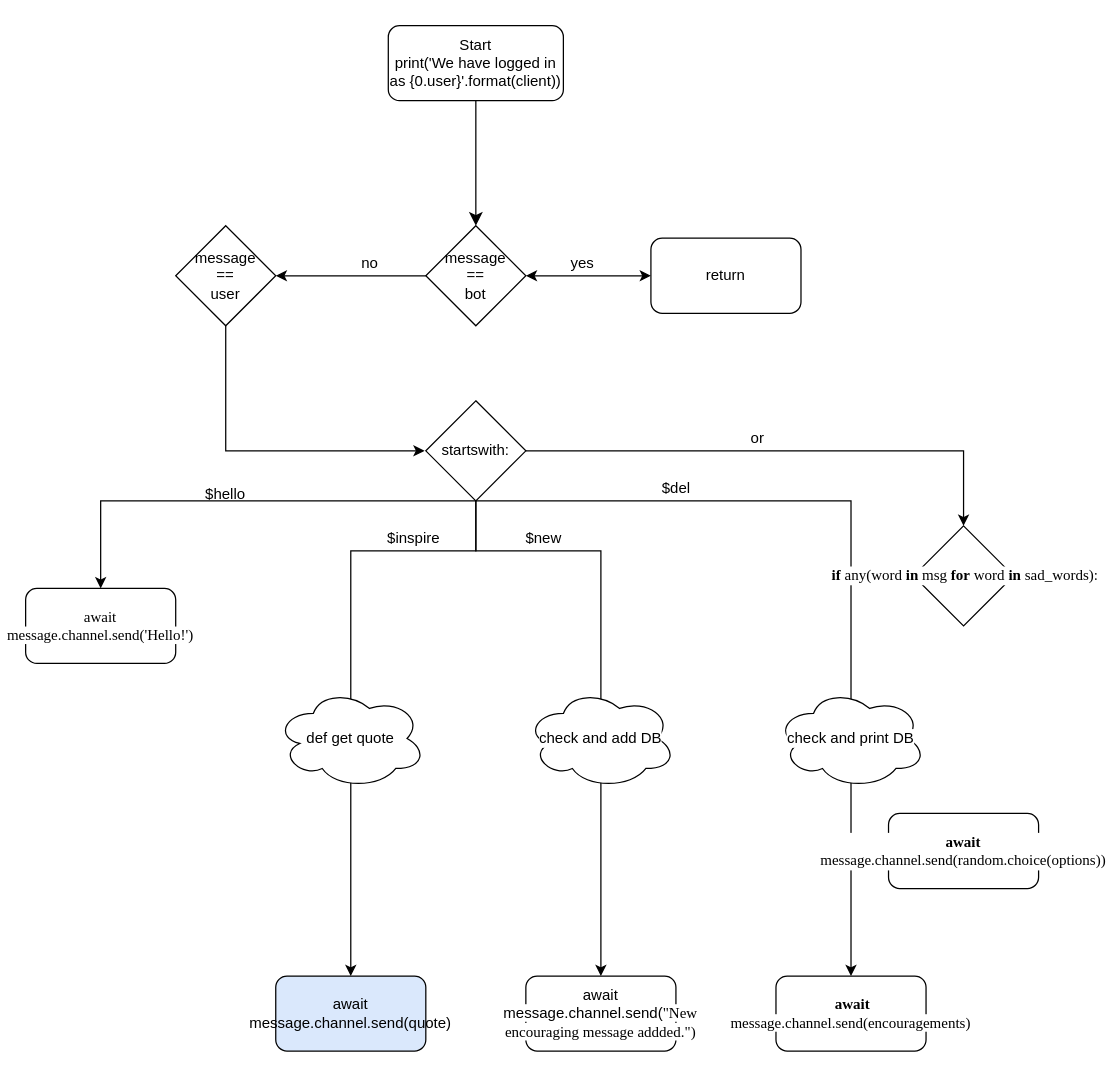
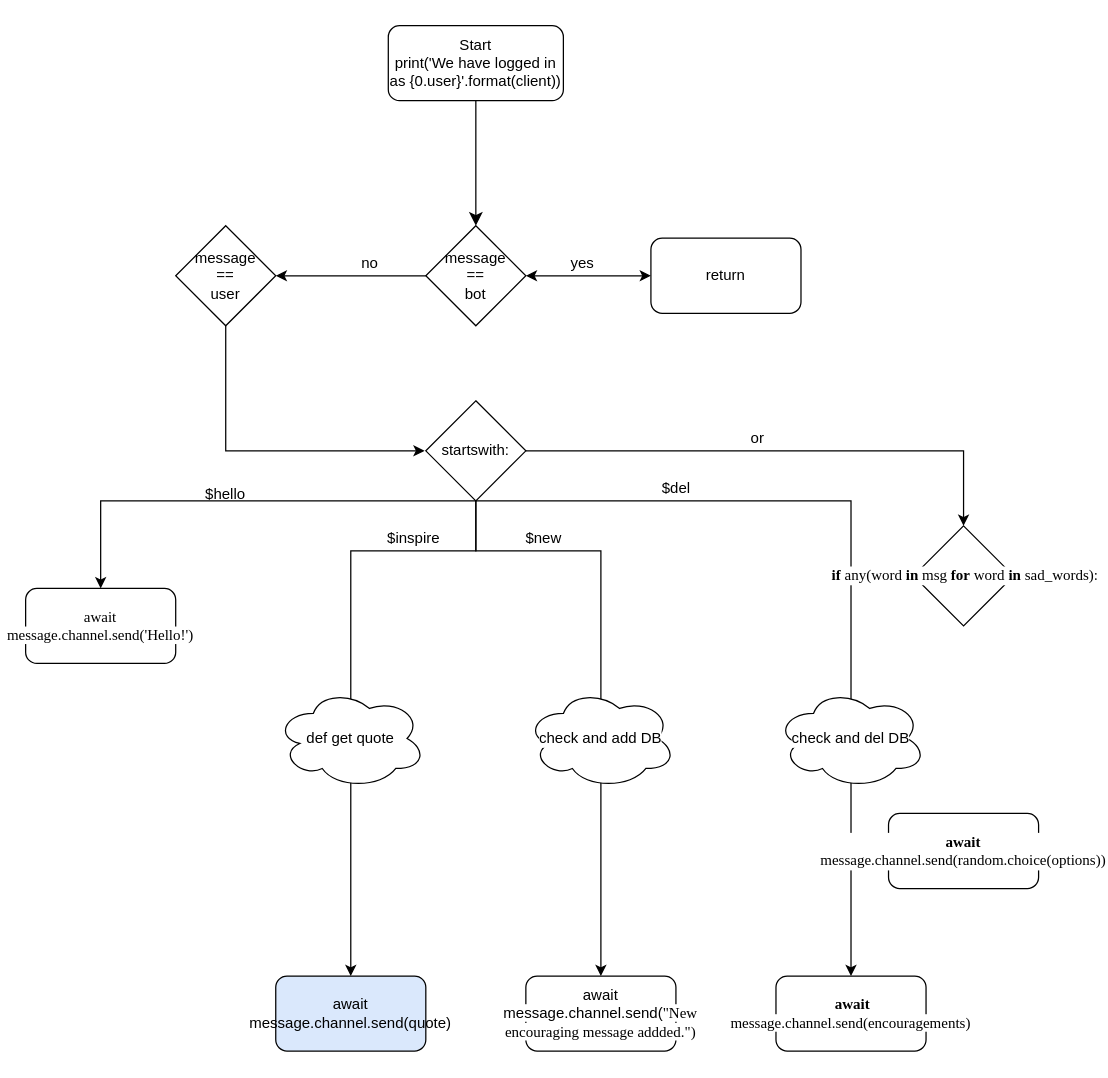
- <mxCell id="27" value="check and print DB" style="ellipse;shape=cloud;whiteSpace=wrap;html=1;labelBackgroundColor=#FFFFFF;fontColor=#000000;" vertex="1" parent="1"><mxGeometry x="620" y="550" width="120" height="80" as="geometry" /></mxCell>
+ <mxCell id="27" value="check and del DB" style="ellipse;shape=cloud;whiteSpace=wrap;html=1;labelBackgroundColor=#FFFFFF;fontColor=#000000;" vertex="1" parent="1"><mxGeometry x="620" y="550" width="120" height="80" as="geometry" /></mxCell>
